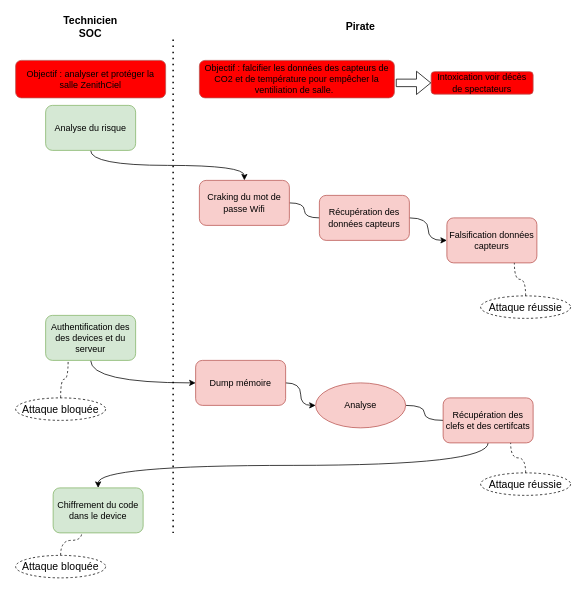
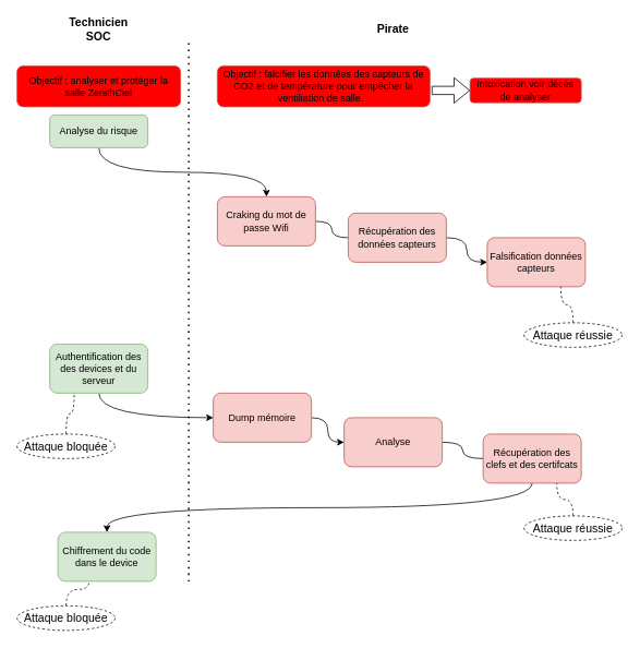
- <mxCell id="22" value="Intoxication voir décès de spectateurs" style="rounded=1;whiteSpace=wrap;html=1;fillColor=#FF0000;strokeColor=#b85450;" vertex="1" parent="1"><mxGeometry x="574" y="95" width="136" height="30" as="geometry" /></mxCell>
+ <mxCell id="22" value="Intoxication voir décès de analyser" style="rounded=1;whiteSpace=wrap;html=1;fillColor=#FF0000;strokeColor=#b85450;" vertex="1" parent="1"><mxGeometry x="574" y="95" width="136" height="30" as="geometry" /></mxCell>
- <mxCell id="3" value="Analyse du risque" style="rounded=1;whiteSpace=wrap;html=1;fillColor=#d5e8d4;strokeColor=#82b366;" vertex="1" parent="1"><mxGeometry x="60" y="140" width="120" height="60" as="geometry" /></mxCell>
+ <mxCell id="3" value="Analyse du risque" style="rounded=1;whiteSpace=wrap;html=1;fillColor=#d5e8d4;strokeColor=#82b366;" vertex="1" parent="1"><mxGeometry x="60" y="140" width="120" height="40" as="geometry" /></mxCell>
- <mxCell id="15" value="Analyse" style="ellipse;whiteSpace=wrap;html=1;fillColor=#f8cecc;strokeColor=#b85450;" vertex="1" parent="1"><mxGeometry x="420" y="510" width="120" height="60" as="geometry" /></mxCell>
+ <mxCell id="15" value="Analyse" style="rounded=1;whiteSpace=wrap;html=1;fillColor=#f8cecc;strokeColor=#b85450;" vertex="1" parent="1"><mxGeometry x="420" y="510" width="120" height="60" as="geometry" /></mxCell>
